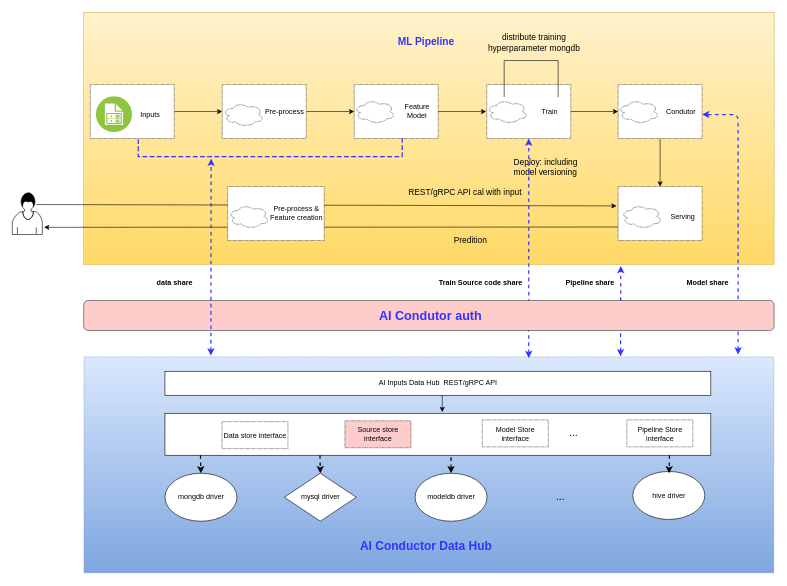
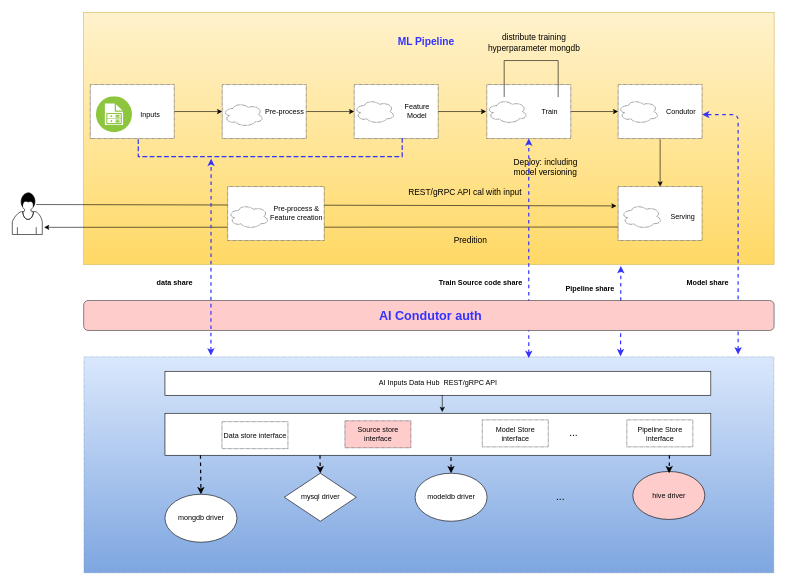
- <mxCell id="62" value="&lt;b&gt;Pipeline share&lt;/b&gt;" style="text;html=1;strokeColor=none;fillColor=none;align=center;verticalAlign=middle;whiteSpace=wrap;rounded=0;shadow=0;glass=0;" vertex="1" parent="1"><mxGeometry x="931" y="460" width="105" height="20" as="geometry" /></mxCell>
+ <mxCell id="62" value="&lt;b&gt;Pipeline share&lt;/b&gt;" style="text;html=1;strokeColor=none;fillColor=none;align=center;verticalAlign=middle;whiteSpace=wrap;rounded=0;shadow=0;glass=0;" vertex="1" parent="1"><mxGeometry x="931" y="470" width="105" height="20" as="geometry" /></mxCell>
- <mxCell id="18" value="hive driver" style="ellipse;whiteSpace=wrap;html=1;" vertex="1" parent="1"><mxGeometry x="1054.5" y="785" width="120" height="80" as="geometry" /></mxCell>
+ <mxCell id="18" value="hive driver" style="ellipse;whiteSpace=wrap;html=1;fillColor=#ffcccc;" vertex="1" parent="1"><mxGeometry x="1054.5" y="785" width="120" height="80" as="geometry" /></mxCell>
- <mxCell id="15" value="mongdb driver" style="ellipse;whiteSpace=wrap;html=1;" vertex="1" parent="1"><mxGeometry x="274.5" y="788" width="120" height="80" as="geometry" /></mxCell>
+ <mxCell id="15" value="mongdb driver" style="ellipse;whiteSpace=wrap;html=1;" vertex="1" parent="1"><mxGeometry x="274.5" y="823" width="120" height="80" as="geometry" /></mxCell>
- <mxCell id="27" value="&lt;b&gt;&lt;font style=&quot;font-size: 20px&quot; color=&quot;#3333ff&quot;&gt;AI Conductor Data Hub&lt;/font&gt;&lt;/b&gt;" style="text;html=1;strokeColor=none;fillColor=none;align=center;verticalAlign=middle;whiteSpace=wrap;rounded=0;shadow=0;glass=0;dashed=1;dashPattern=1 1;strokeWidth=6;" vertex="1" parent="1"><mxGeometry x="464.5" y="894" width="490" height="30" as="geometry" /></mxCell>
